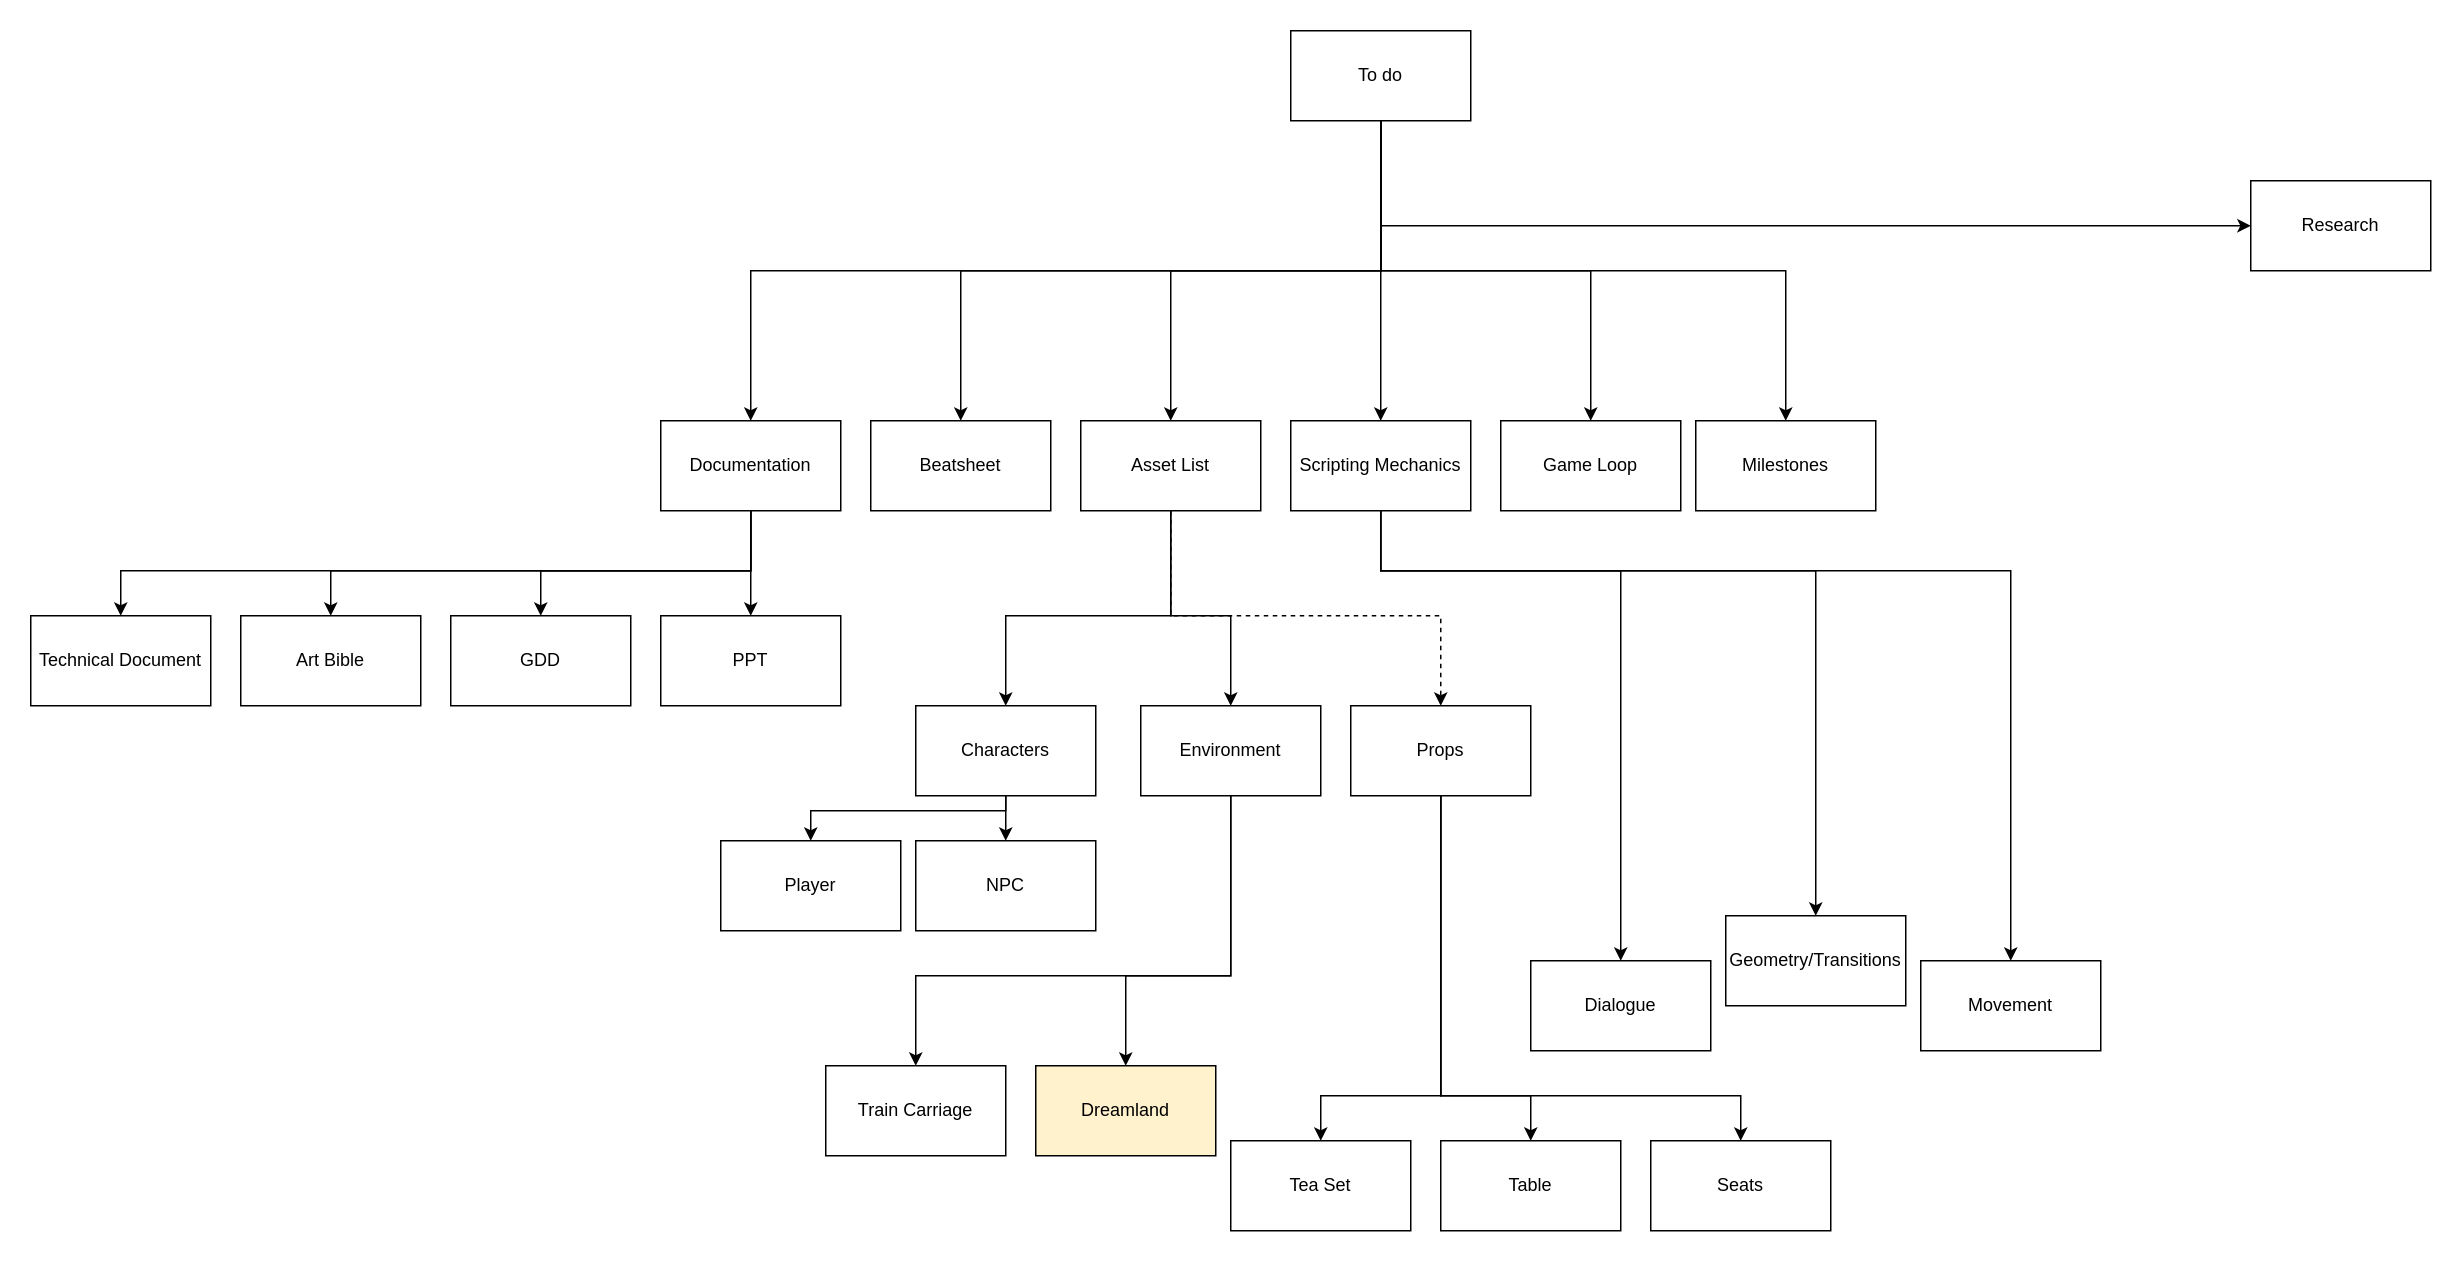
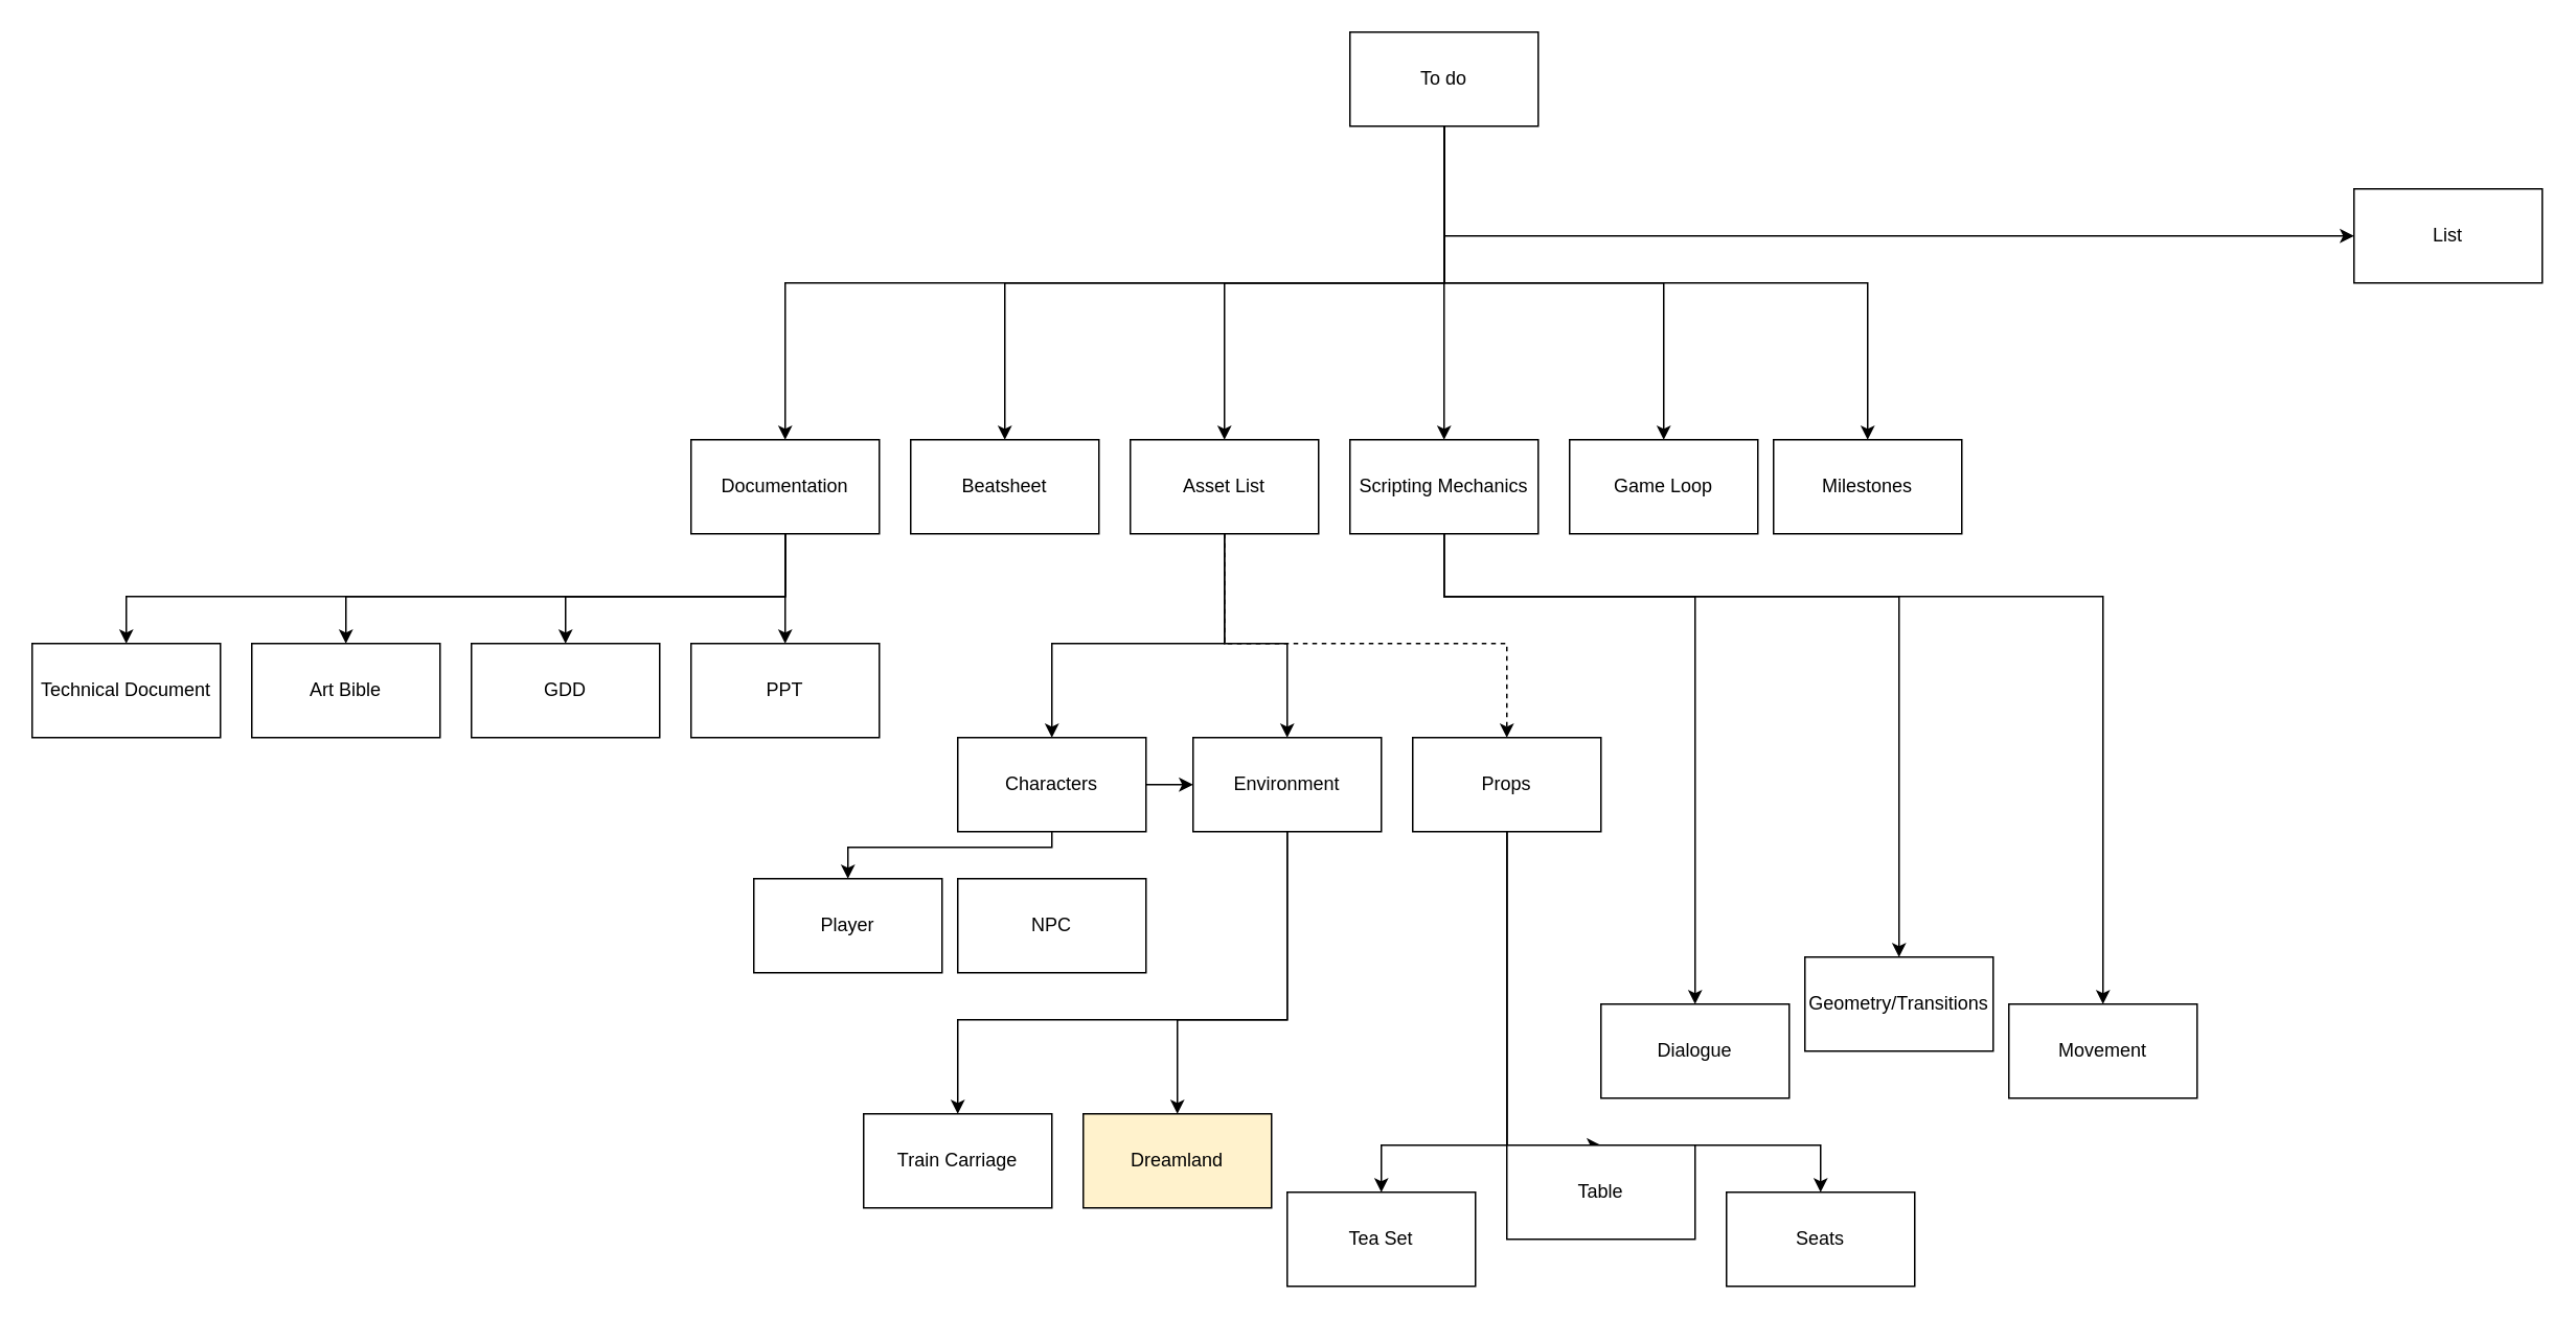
- <mxCell id="41" value="Research" style="rounded=0;whiteSpace=wrap;html=1;" vertex="1" parent="1"><mxGeometry x="1500" y="120" width="120" height="60" as="geometry" /></mxCell>
+ <mxCell id="41" value="List" style="rounded=0;whiteSpace=wrap;html=1;" vertex="1" parent="1"><mxGeometry x="1500" y="120" width="120" height="60" as="geometry" /></mxCell>
- <mxCell id="29" style="edgeStyle=orthogonalEdgeStyle;rounded=0;orthogonalLoop=1;jettySize=auto;html=1;entryX=0.5;entryY=0;entryDx=0;entryDy=0;fontColor=#00CC00;" parent="1" source="30" target="36" edge="1"><mxGeometry relative="1" as="geometry" /></mxCell>
+ <mxCell id="29" style="edgeStyle=orthogonalEdgeStyle;rounded=0;orthogonalLoop=1;jettySize=auto;html=1;fontColor=#00CC00;" parent="1" source="30" target="27" edge="1"><mxGeometry relative="1" as="geometry" /></mxCell>
- <mxCell id="39" value="Table" style="rounded=0;whiteSpace=wrap;html=1;" parent="1" vertex="1"><mxGeometry x="960" y="760" width="120" height="60" as="geometry" /></mxCell>
+ <mxCell id="39" value="Table" style="rounded=0;whiteSpace=wrap;html=1;" parent="1" vertex="1"><mxGeometry x="960" y="730" width="120" height="60" as="geometry" /></mxCell>
